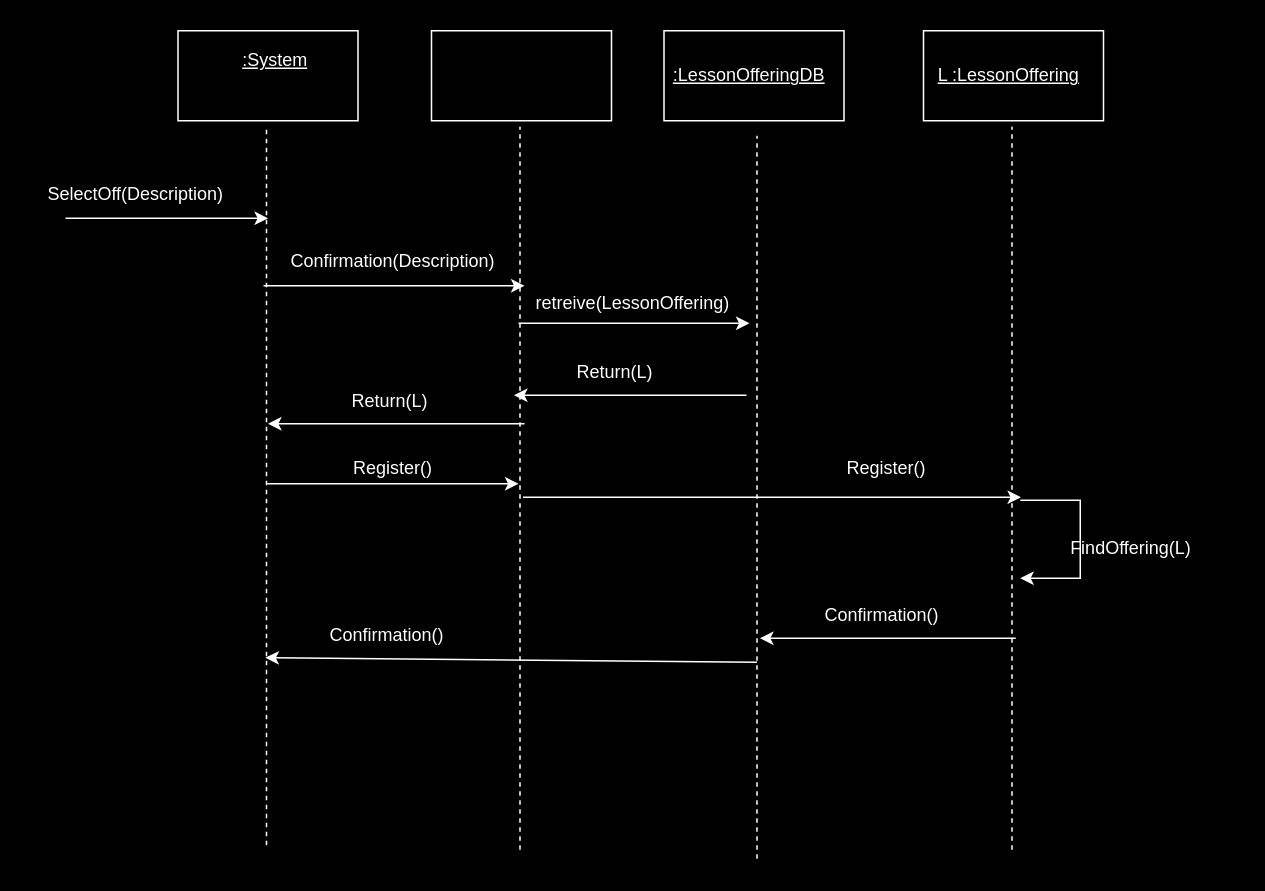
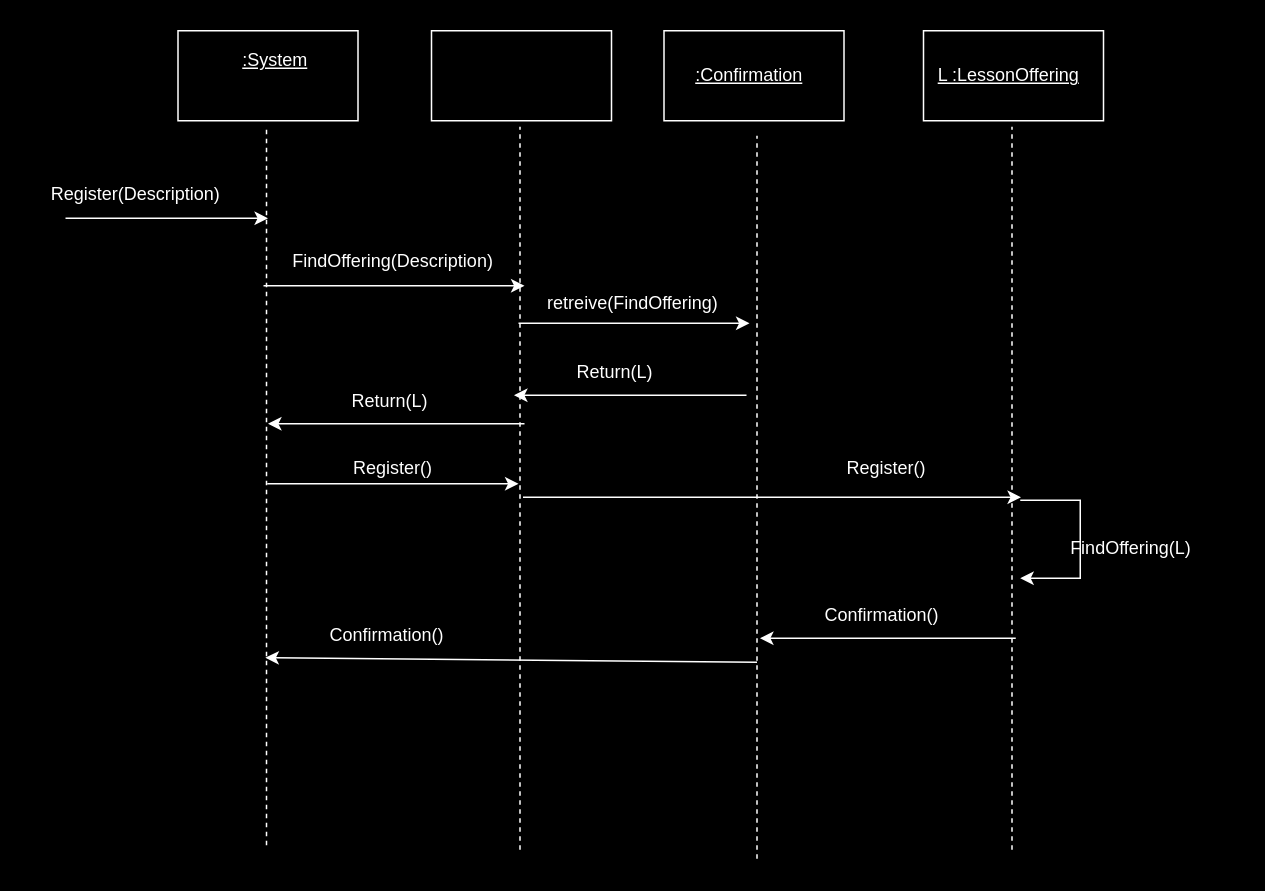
- <mxCell id="14" value="&lt;font color=&quot;#ffffff&quot;&gt;&lt;u&gt;:LessonOfferingDB&lt;/u&gt;&lt;/font&gt;" style="text;html=1;align=center;verticalAlign=middle;whiteSpace=wrap;rounded=0;" vertex="1" parent="1"><mxGeometry x="444" y="35" width="110" height="30" as="geometry" /></mxCell>
+ <mxCell id="14" value="&lt;font color=&quot;#ffffff&quot;&gt;&lt;u&gt;:Confirmation&lt;/u&gt;&lt;/font&gt;" style="text;html=1;align=center;verticalAlign=middle;whiteSpace=wrap;rounded=0;" vertex="1" parent="1"><mxGeometry x="444" y="35" width="110" height="30" as="geometry" /></mxCell>
- <mxCell id="7" value="&lt;font color=&quot;#ffffff&quot;&gt;SelectOff(Description)&lt;/font&gt;" style="text;html=1;align=center;verticalAlign=middle;whiteSpace=wrap;rounded=0;" vertex="1" parent="1"><mxGeometry x="20" y="114" width="140" height="30" as="geometry" /></mxCell>
+ <mxCell id="7" value="&lt;font color=&quot;#ffffff&quot;&gt;Register(Description)&lt;/font&gt;" style="text;html=1;align=center;verticalAlign=middle;whiteSpace=wrap;rounded=0;" vertex="1" parent="1"><mxGeometry x="20" y="114" width="140" height="30" as="geometry" /></mxCell>
- <mxCell id="3" value="Con" style="text;html=1;align=center;verticalAlign=middle;whiteSpace=wrap;rounded=0;" vertex="1" parent="1"><mxGeometry x="78" y="114" width="60" height="30" as="geometry" /></mxCell>
+ <mxCell id="3" value="Return" style="text;html=1;align=center;verticalAlign=middle;whiteSpace=wrap;rounded=0;" vertex="1" parent="1"><mxGeometry x="78" y="114" width="60" height="30" as="geometry" /></mxCell>
- <mxCell id="11" value="&lt;font color=&quot;#ffffff&quot;&gt;Confirmation(Description)&lt;/font&gt;" style="text;html=1;align=center;verticalAlign=middle;whiteSpace=wrap;rounded=0;" vertex="1" parent="1"><mxGeometry x="194" y="159" width="135" height="30" as="geometry" /></mxCell>
+ <mxCell id="11" value="&lt;font color=&quot;#ffffff&quot;&gt;FindOffering(Description)&lt;/font&gt;" style="text;html=1;align=center;verticalAlign=middle;whiteSpace=wrap;rounded=0;" vertex="1" parent="1"><mxGeometry x="194" y="159" width="135" height="30" as="geometry" /></mxCell>
- <mxCell id="16" value="&lt;font color=&quot;#ffffff&quot;&gt;retreive(LessonOffering)&lt;/font&gt;" style="text;html=1;align=center;verticalAlign=middle;whiteSpace=wrap;rounded=0;" vertex="1" parent="1"><mxGeometry x="354" y="187" width="135" height="30" as="geometry" /></mxCell>
+ <mxCell id="16" value="&lt;font color=&quot;#ffffff&quot;&gt;retreive(FindOffering)&lt;/font&gt;" style="text;html=1;align=center;verticalAlign=middle;whiteSpace=wrap;rounded=0;" vertex="1" parent="1"><mxGeometry x="354" y="187" width="135" height="30" as="geometry" /></mxCell>
